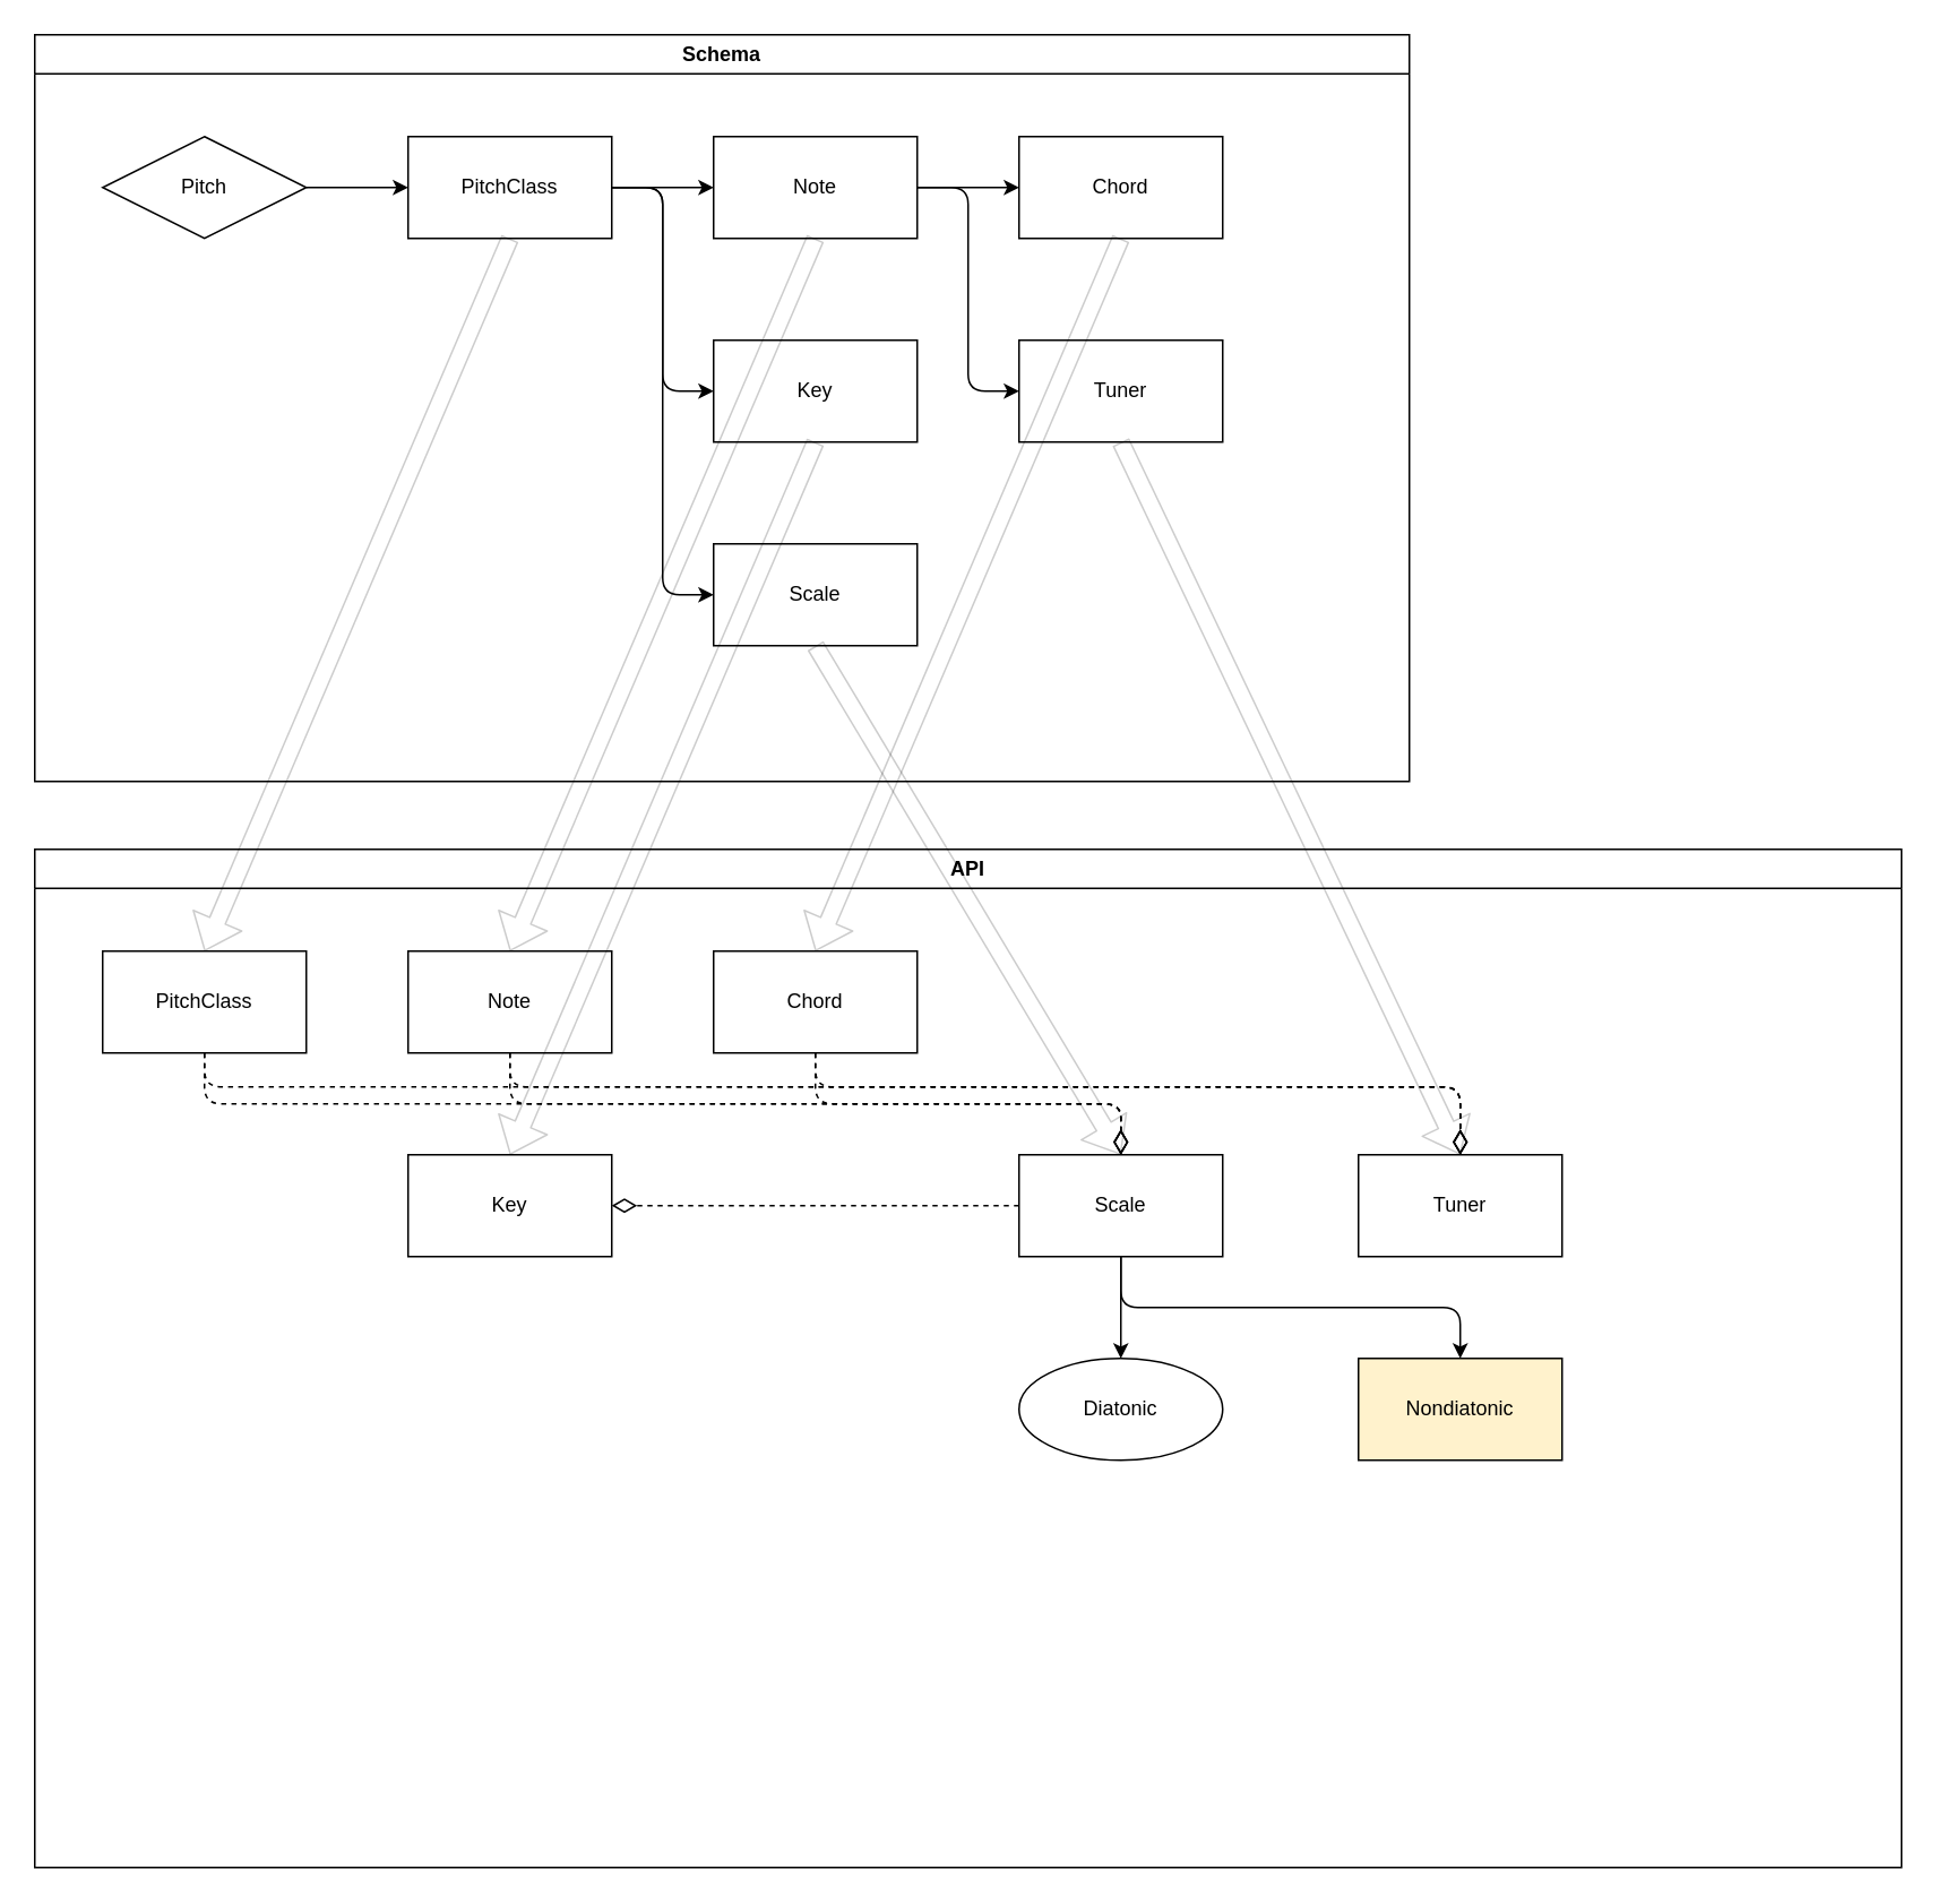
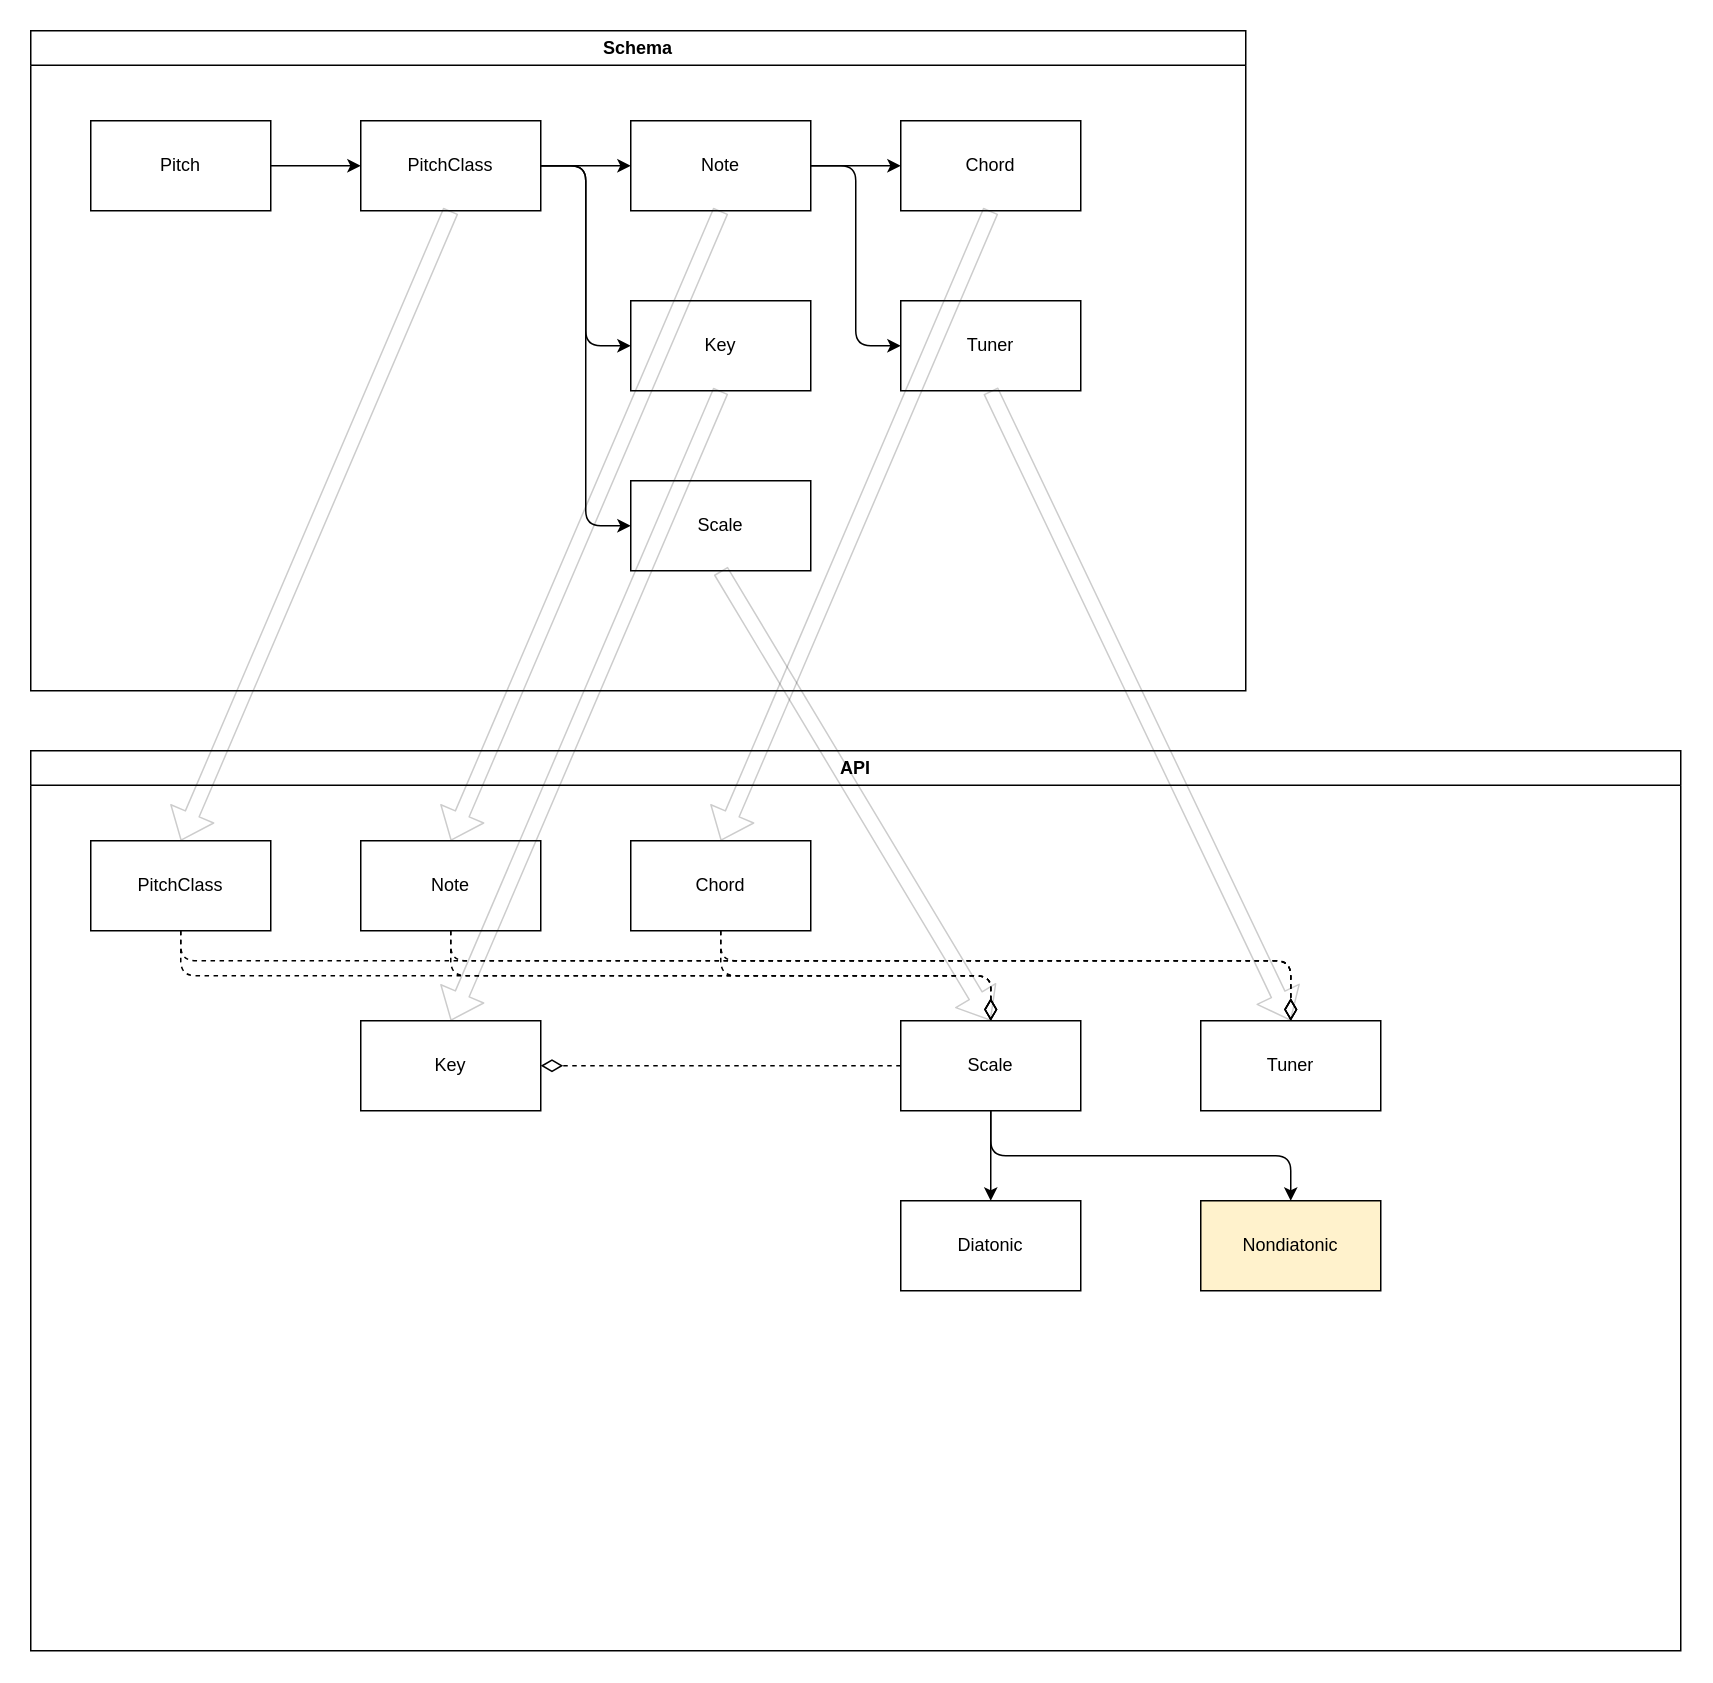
- <mxCell id="4" value="Pitch" style="rhombus;whiteSpace=wrap;html=1;" parent="2" vertex="1"><mxGeometry x="40" y="60" width="120" height="60" as="geometry" /></mxCell>
+ <mxCell id="4" value="Pitch" style="rounded=0;whiteSpace=wrap;html=1;" parent="2" vertex="1"><mxGeometry x="40" y="60" width="120" height="60" as="geometry" /></mxCell>
- <mxCell id="26" value="Diatonic" style="ellipse;whiteSpace=wrap;html=1;" parent="16" vertex="1"><mxGeometry x="580" y="300" width="120" height="60" as="geometry" /></mxCell>
+ <mxCell id="26" value="Diatonic" style="rounded=0;whiteSpace=wrap;html=1;" parent="16" vertex="1"><mxGeometry x="580" y="300" width="120" height="60" as="geometry" /></mxCell>
